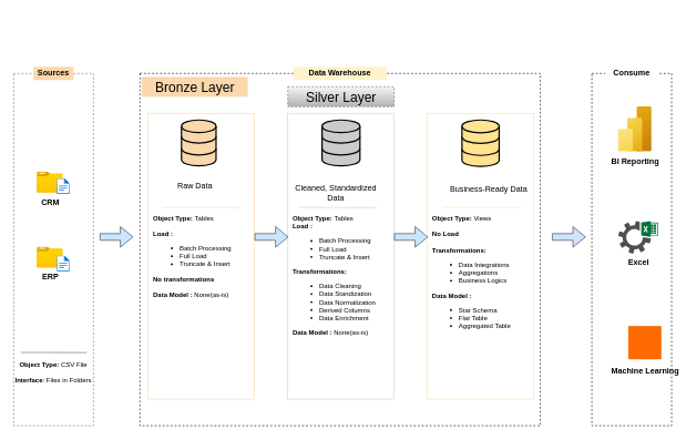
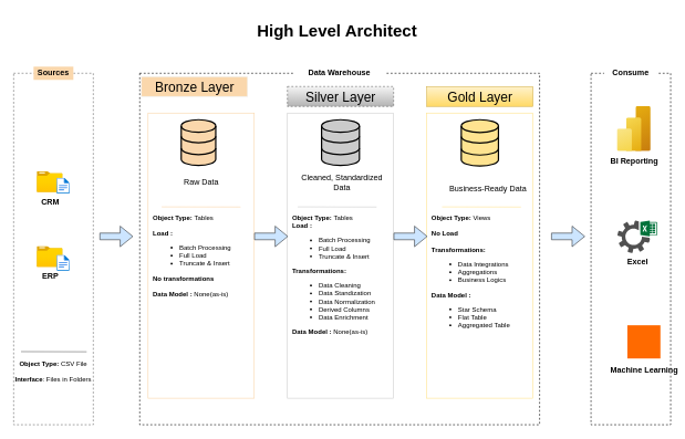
+ <mxCell id="3" value="&lt;b&gt;&lt;font&gt;High Level Architect&amp;nbsp;&lt;/font&gt;&lt;/b&gt;" style="text;html=1;align=center;verticalAlign=middle;whiteSpace=wrap;rounded=0;labelBackgroundColor=none;fontSize=25;" parent="1" vertex="1"><mxGeometry x="366.25" width="290" height="50" as="geometry" y="20" /></mxCell>
- <mxCell id="6" value="&lt;b&gt;Data Warehouse&lt;/b&gt;" style="rounded=0;whiteSpace=wrap;html=1;strokeColor=none;labelBackgroundColor=none;fillColor=#fff2cc;" parent="1" vertex="1"><mxGeometry x="441.25" y="100" width="140" height="20" as="geometry" /></mxCell>
+ <mxCell id="6" value="&lt;b&gt;Data Warehouse&lt;/b&gt;" style="rounded=0;whiteSpace=wrap;html=1;strokeColor=none;labelBackgroundColor=none;" parent="1" vertex="1"><mxGeometry x="441.25" y="100" width="140" height="20" as="geometry" /></mxCell>
+ <mxCell id="13" value="Gold Layer" style="rounded=0;whiteSpace=wrap;html=1;labelBorderColor=none;fillColor=#fff2cc;strokeColor=#d6b656;fontSize=20;fontStyle=0;gradientColor=#ffd966;" parent="1" vertex="1"><mxGeometry x="642.5" y="130" width="160" height="30" as="geometry" /></mxCell>
- <mxCell id="27" value="Raw Data" style="text;html=1;align=center;verticalAlign=middle;whiteSpace=wrap;rounded=0;" parent="1" vertex="1"><mxGeometry x="262.5" y="265" width="60" height="30" as="geometry" /></mxCell>
+ <mxCell id="27" value="Raw Data" style="text;html=1;align=center;verticalAlign=middle;whiteSpace=wrap;rounded=0;" parent="1" vertex="1"><mxGeometry x="272.5" y="260" width="60" height="30" as="geometry" /></mxCell>
- <mxCell id="28" value="Cleaned, Standardized Data" style="text;html=1;align=center;verticalAlign=middle;whiteSpace=wrap;rounded=0;" parent="1" vertex="1"><mxGeometry x="440" y="275" width="130" height="30" as="geometry" /></mxCell>
+ <mxCell id="28" value="Cleaned, Standardized Data" style="text;html=1;align=center;verticalAlign=middle;whiteSpace=wrap;rounded=0;" parent="1" vertex="1"><mxGeometry x="450" y="260" width="130" height="30" as="geometry" /></mxCell>
